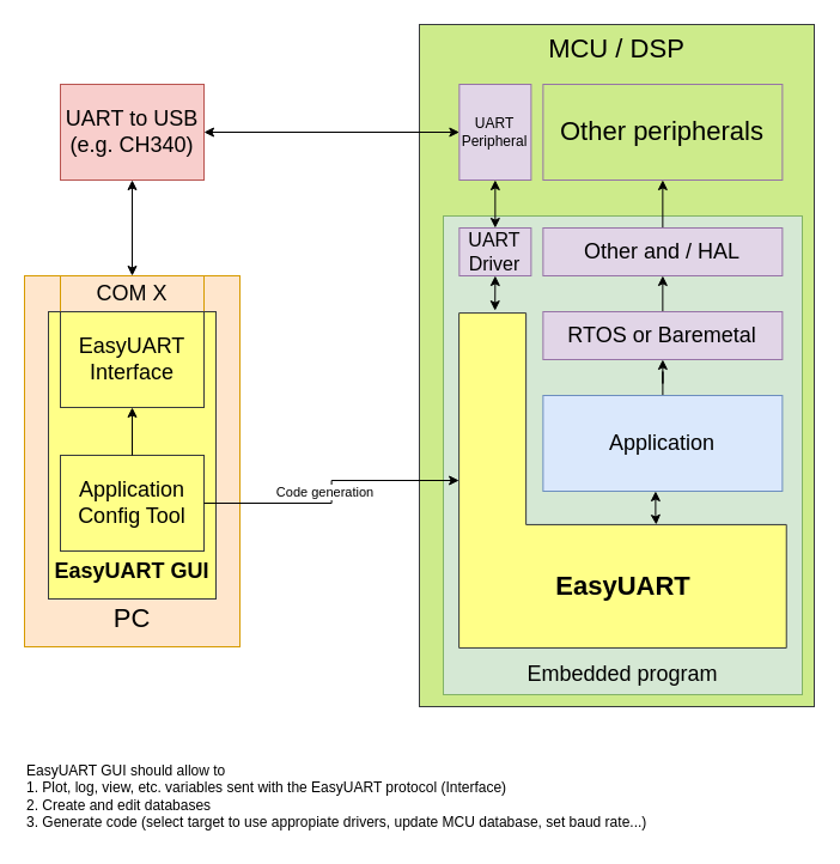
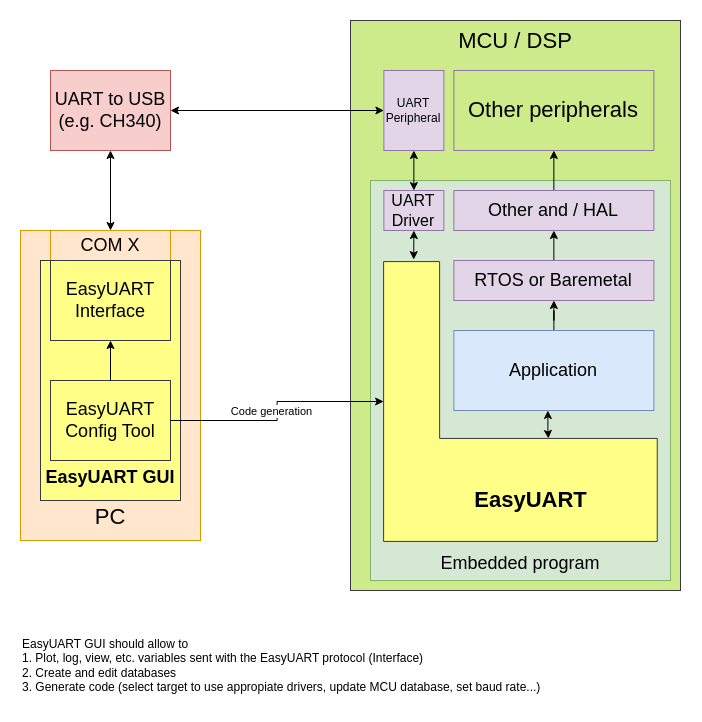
- <mxCell id="16" value="Application Config Tool" style="rounded=0;whiteSpace=wrap;html=1;fontSize=18;fillColor=#ffff88;strokeColor=#36393d;" parent="1" vertex="1"><mxGeometry x="50" y="380" width="120" height="80" as="geometry" /></mxCell>
+ <mxCell id="16" value="EasyUART Config Tool" style="rounded=0;whiteSpace=wrap;html=1;fontSize=18;fillColor=#ffff88;strokeColor=#36393d;" parent="1" vertex="1"><mxGeometry x="50" y="380" width="120" height="80" as="geometry" /></mxCell>
- <mxCell id="27" value="EasyUART" style="text;html=1;align=center;verticalAlign=middle;resizable=0;points=[];autosize=1;strokeColor=none;fillColor=none;fontStyle=1;fontSize=22;" parent="1" vertex="1"><mxGeometry x="455" y="470" width="130" height="40" as="geometry" /></mxCell>
+ <mxCell id="27" value="EasyUART" style="text;html=1;align=center;verticalAlign=middle;resizable=0;points=[];autosize=1;strokeColor=none;fillColor=none;fontStyle=1;fontSize=22;" parent="1" vertex="1"><mxGeometry x="465" y="480" width="130" height="40" as="geometry" /></mxCell>
